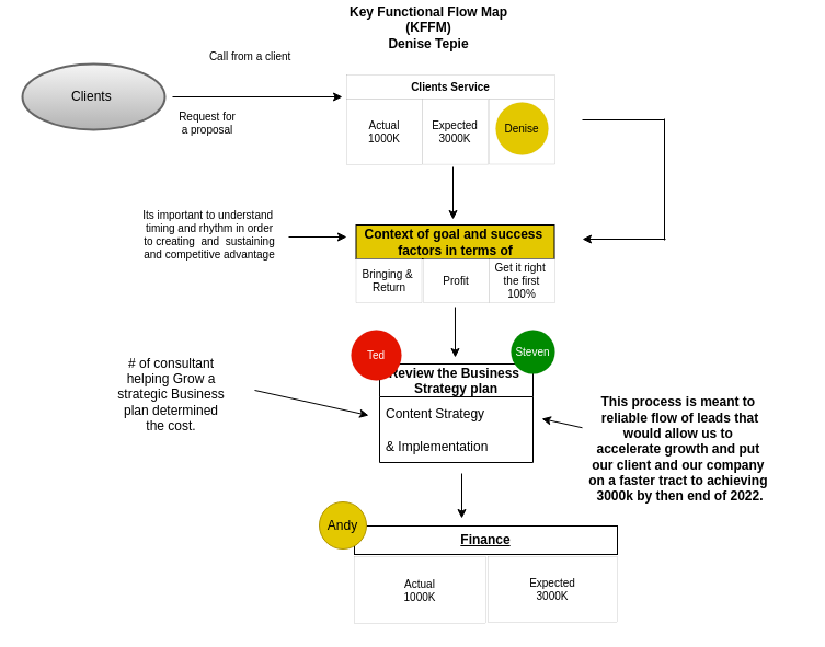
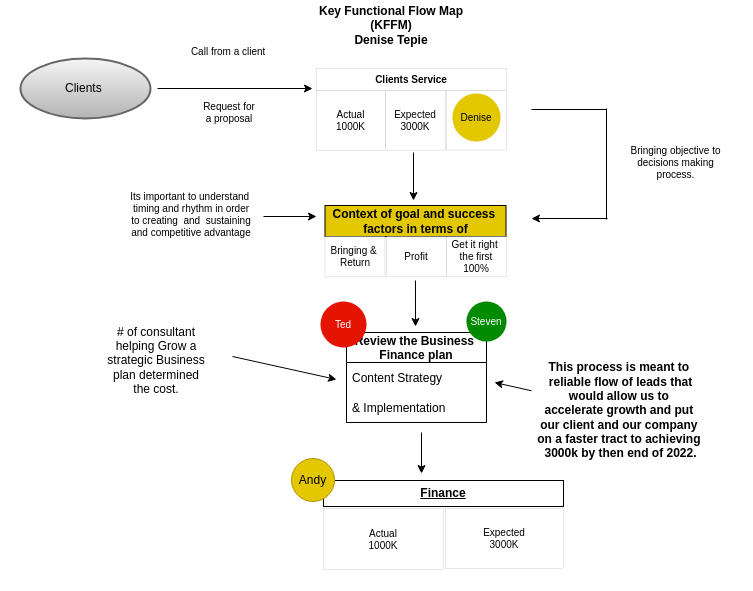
- <mxCell id="26" value="Request for a proposal" style="text;html=1;strokeColor=none;fillColor=none;align=center;verticalAlign=middle;whiteSpace=wrap;rounded=0;fontSize=10;" parent="1" vertex="1"><mxGeometry x="158.5" y="97" width="60" height="30" as="geometry" /></mxCell>
+ <mxCell id="26" value="Request for a proposal" style="text;html=1;strokeColor=none;fillColor=none;align=center;verticalAlign=middle;whiteSpace=wrap;rounded=0;fontSize=10;" parent="1" vertex="1"><mxGeometry x="198.5" y="97" width="60" height="30" as="geometry" /></mxCell>
+ <mxCell id="44" value="Bringing objective to decisions making process." style="text;html=1;strokeColor=none;fillColor=none;align=center;verticalAlign=middle;whiteSpace=wrap;rounded=0;fontSize=10;" parent="1" vertex="1"><mxGeometry x="620" y="147" width="111" height="30" as="geometry" /></mxCell>
- <mxCell id="6" value="Review the Business &#10;Strategy plan" style="swimlane;fontStyle=1;childLayout=stackLayout;horizontal=1;startSize=30;horizontalStack=0;resizeParent=1;resizeParentMax=0;resizeLast=0;collapsible=1;marginBottom=0;" parent="1" vertex="1"><mxGeometry x="346" y="332" width="140" height="90" as="geometry" /></mxCell>
+ <mxCell id="6" value="Review the Business &#10;Finance plan" style="swimlane;fontStyle=1;childLayout=stackLayout;horizontal=1;startSize=30;horizontalStack=0;resizeParent=1;resizeParentMax=0;resizeLast=0;collapsible=1;marginBottom=0;" parent="1" vertex="1"><mxGeometry x="346" y="332" width="140" height="90" as="geometry" /></mxCell>
